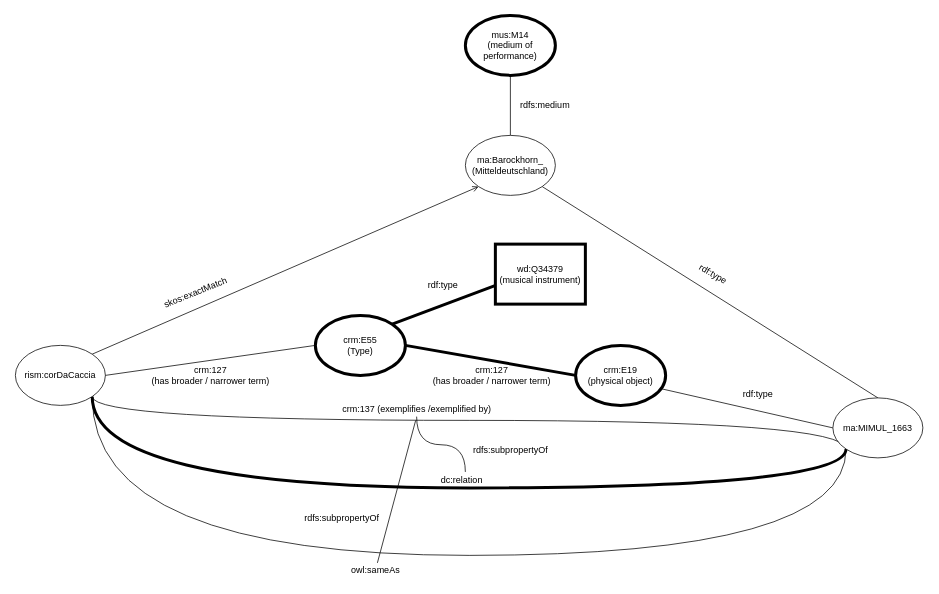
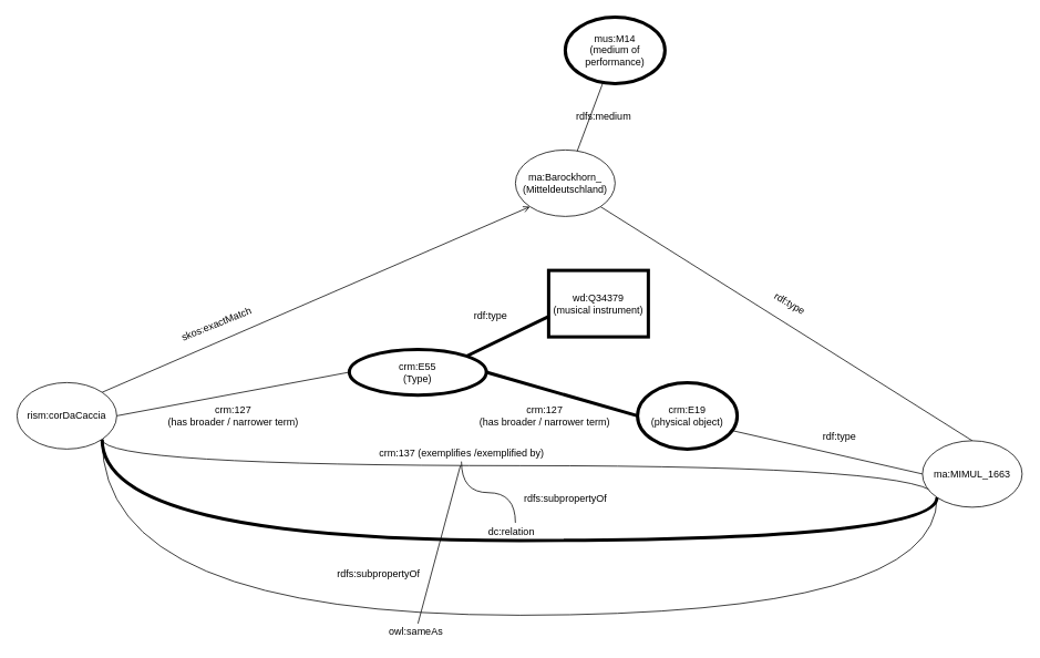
- <mxCell id="10" value="mus:M14&lt;br&gt;(medium of performance)" style="ellipse;whiteSpace=wrap;html=1;strokeWidth=4;" vertex="1" parent="1"><mxGeometry x="620" y="20" width="120" height="80" as="geometry" /></mxCell>
+ <mxCell id="10" value="mus:M14&lt;br&gt;(medium of performance)" style="ellipse;whiteSpace=wrap;html=1;strokeWidth=4;" vertex="1" parent="1"><mxGeometry x="680" y="20" width="120" height="80" as="geometry" /></mxCell>
- <mxCell id="18" value="crm:E55&lt;br&gt;(Type)" style="ellipse;whiteSpace=wrap;html=1;strokeWidth=4;" parent="1" vertex="1"><mxGeometry x="420" y="420" width="120" height="80" as="geometry" /></mxCell>
+ <mxCell id="18" value="crm:E55&lt;br&gt;(Type)" style="ellipse;whiteSpace=wrap;html=1;strokeWidth=4;" parent="1" vertex="1"><mxGeometry x="420" y="420" width="165" height="55" as="geometry" /></mxCell>
